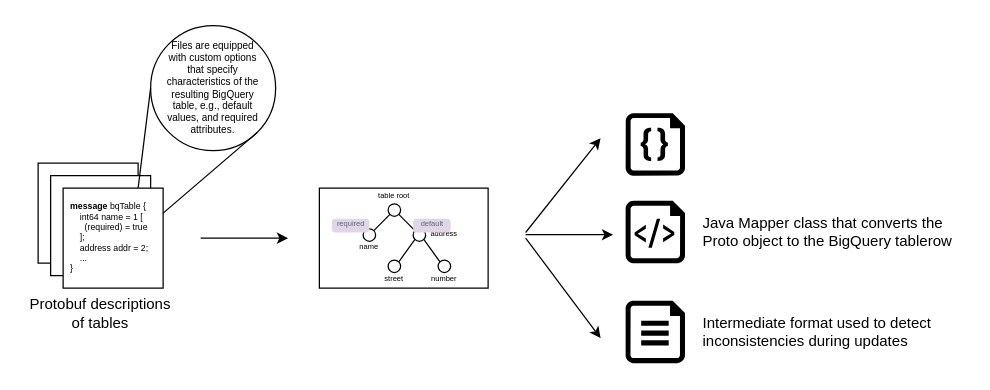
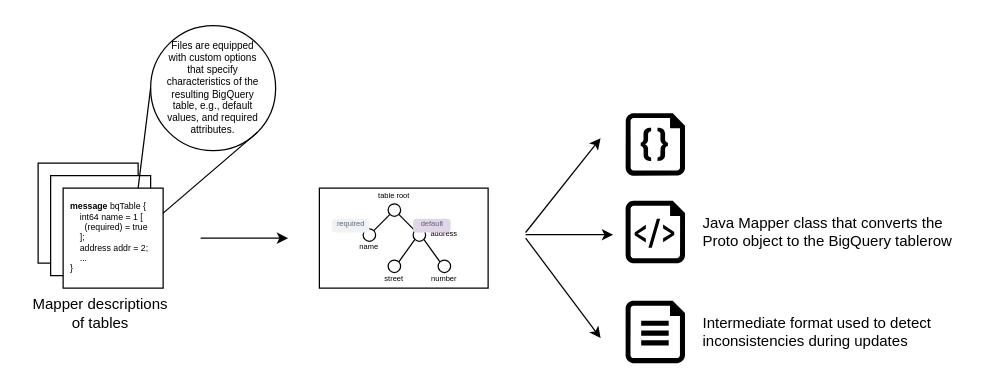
- <mxCell id="27" value="&lt;font style=&quot;font-size: 6px&quot;&gt;required&lt;/font&gt;" style="rounded=1;align=center;fillColor=#e1d5e7;strokeColor=none;html=1;fontColor=#596780;fontSize=12;arcSize=26;verticalAlign=bottom;" parent="1" vertex="1"><mxGeometry x="265" y="174.5" width="30" height="11" as="geometry" /></mxCell>
+ <mxCell id="27" value="&lt;font style=&quot;font-size: 6px&quot;&gt;required&lt;/font&gt;" style="rounded=1;align=center;fillColor=#F1F2F4;strokeColor=none;html=1;fontColor=#596780;fontSize=12;arcSize=26;verticalAlign=bottom;" parent="1" vertex="1"><mxGeometry x="265" y="174.5" width="30" height="11" as="geometry" /></mxCell>
- <mxCell id="7" value="Protobuf descriptions&lt;br&gt;of tables" style="text;html=1;strokeColor=none;fillColor=none;align=center;verticalAlign=middle;whiteSpace=wrap;rounded=0;fontSize=12;" parent="1" vertex="1"><mxGeometry x="20" y="240" width="120" height="20" as="geometry" /></mxCell>
+ <mxCell id="7" value="Mapper descriptions&lt;br&gt;of tables" style="text;html=1;strokeColor=none;fillColor=none;align=center;verticalAlign=middle;whiteSpace=wrap;rounded=0;fontSize=12;" parent="1" vertex="1"><mxGeometry x="20" y="240" width="120" height="20" as="geometry" /></mxCell>
